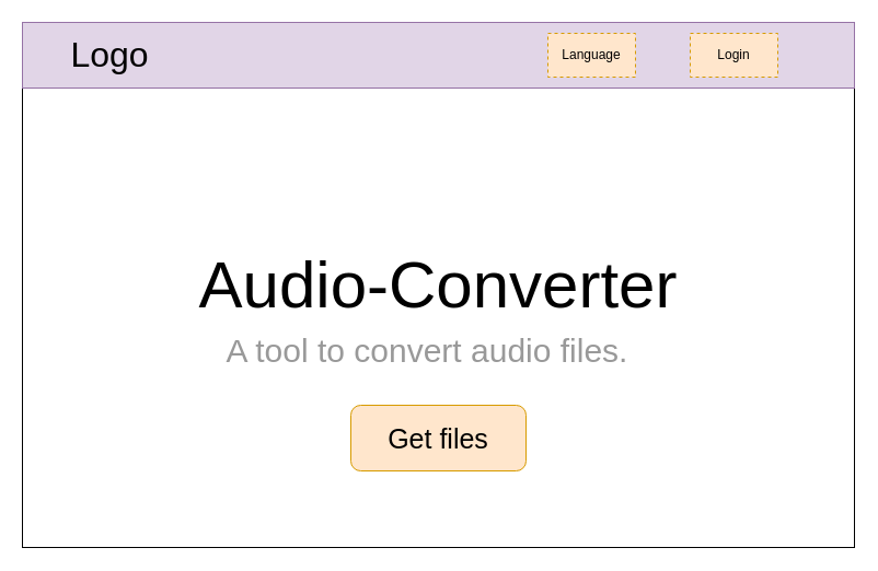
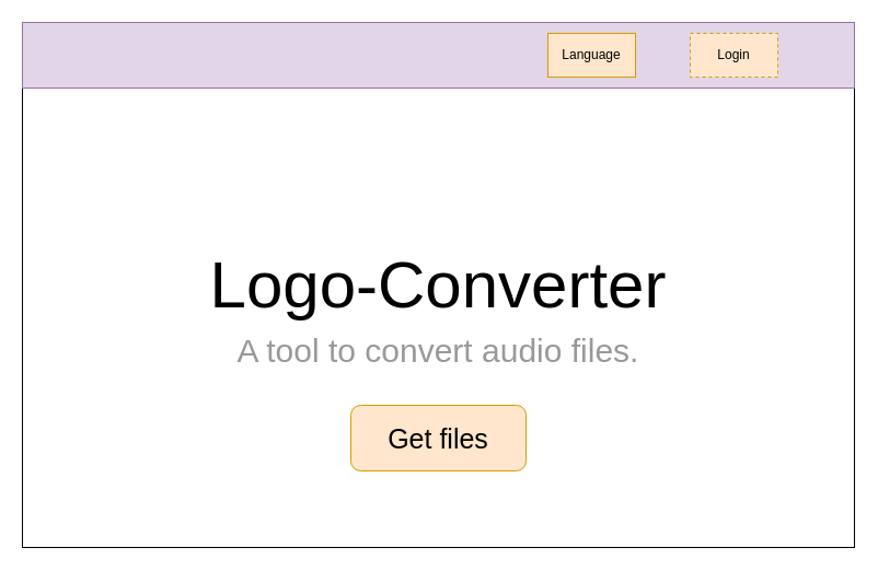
- <mxCell id="4" value="&lt;font style=&quot;font-size: 32px&quot;&gt;Logo&lt;/font&gt;" style="text;html=1;strokeColor=none;fillColor=none;align=center;verticalAlign=middle;whiteSpace=wrap;rounded=0;" vertex="1" parent="1"><mxGeometry x="80" y="40" width="40" height="20" as="geometry" /></mxCell>
- <mxCell id="6" value="Language" style="rounded=0;whiteSpace=wrap;html=1;fillColor=#ffe6cc;strokeColor=#d79b00;dashed=1;" vertex="1" parent="1"><mxGeometry x="500" y="30" width="80" height="40" as="geometry" /></mxCell>
+ <mxCell id="6" value="Language" style="rounded=0;whiteSpace=wrap;html=1;fillColor=#ffe6cc;strokeColor=#d79b00;" vertex="1" parent="1"><mxGeometry x="500" y="30" width="80" height="40" as="geometry" /></mxCell>
- <mxCell id="7" value="&lt;font style=&quot;font-size: 60px&quot;&gt;Audio-Converter&lt;/font&gt;" style="text;html=1;strokeColor=none;fillColor=none;align=center;verticalAlign=middle;whiteSpace=wrap;rounded=0;" vertex="1" parent="1"><mxGeometry x="150" y="175" width="500" height="170" as="geometry" /></mxCell>
+ <mxCell id="7" value="&lt;font style=&quot;font-size: 60px&quot;&gt;Logo-Converter&lt;/font&gt;" style="text;html=1;strokeColor=none;fillColor=none;align=center;verticalAlign=middle;whiteSpace=wrap;rounded=0;" vertex="1" parent="1"><mxGeometry x="150" y="175" width="500" height="170" as="geometry" /></mxCell>
- <mxCell id="8" value="&lt;font style=&quot;font-size: 30px&quot; color=&quot;#999999&quot;&gt;A tool to convert audio files.&lt;/font&gt;" style="text;html=1;strokeColor=none;fillColor=none;align=center;verticalAlign=middle;whiteSpace=wrap;rounded=0;" vertex="1" parent="1"><mxGeometry x="180" y="310" width="420" height="20" as="geometry" /></mxCell>
+ <mxCell id="8" value="&lt;font style=&quot;font-size: 30px&quot; color=&quot;#999999&quot;&gt;A tool to convert audio files.&lt;/font&gt;" style="text;html=1;strokeColor=none;fillColor=none;align=center;verticalAlign=middle;whiteSpace=wrap;rounded=0;" vertex="1" parent="1"><mxGeometry x="190" y="310" width="420" height="20" as="geometry" /></mxCell>
